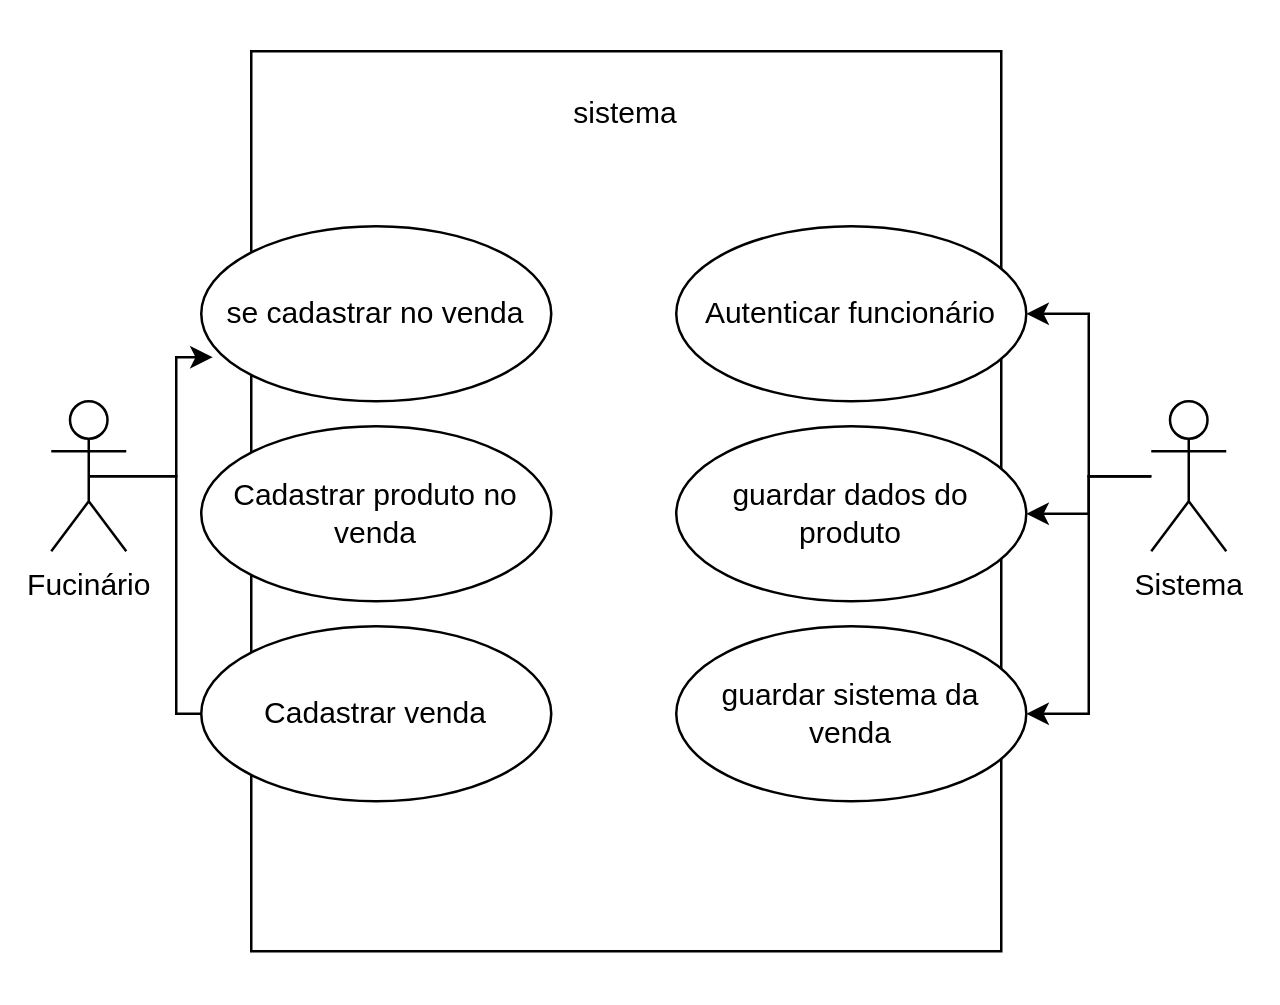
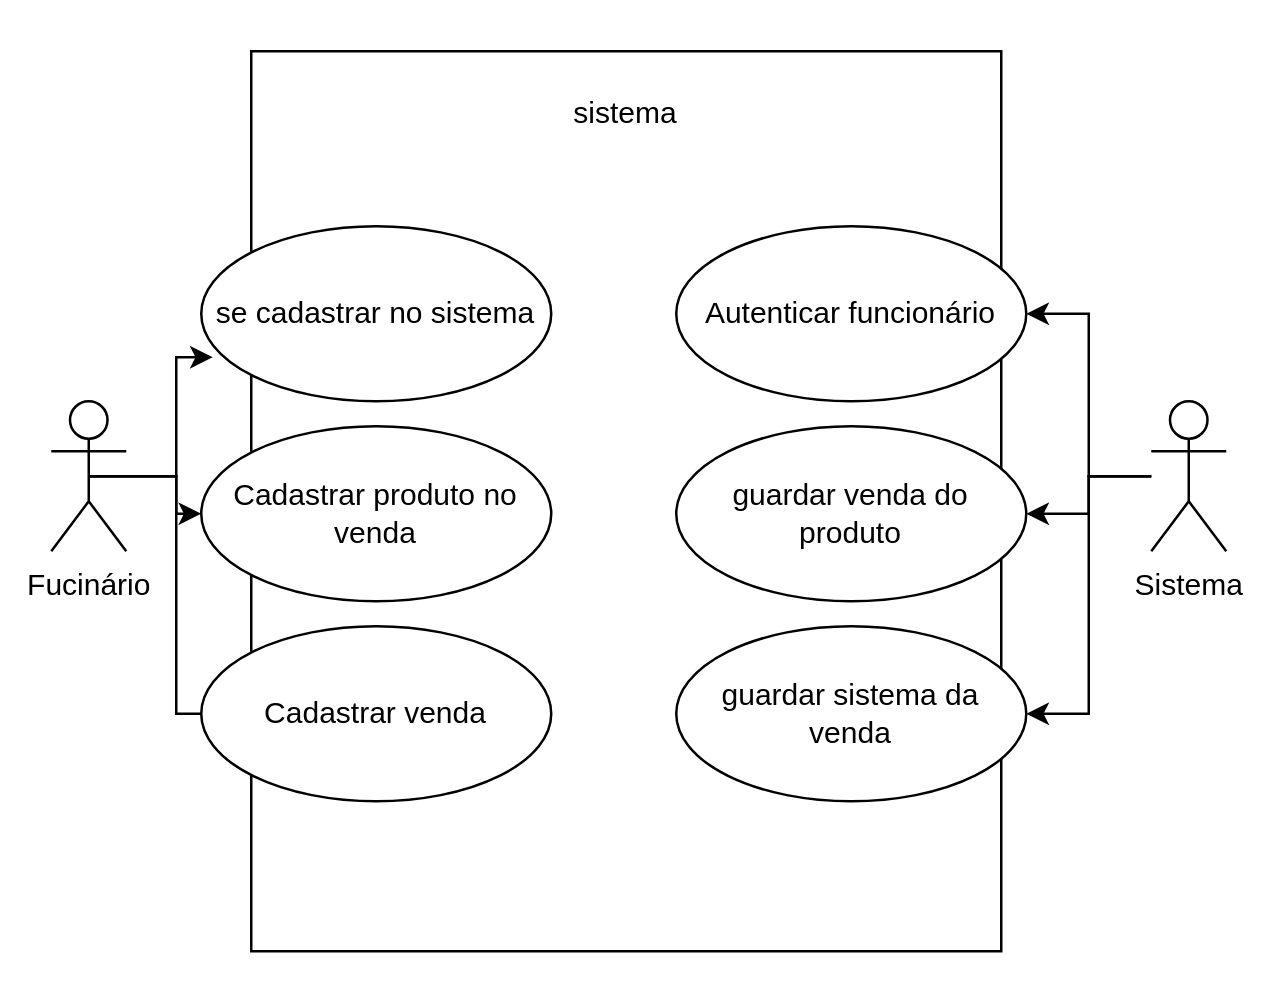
- <mxCell id="10" value="se cadastrar no venda" style="ellipse;whiteSpace=wrap;html=1;" vertex="1" parent="1"><mxGeometry x="80" y="90" width="140" height="70" as="geometry" /></mxCell>
+ <mxCell id="10" value="se cadastrar no sistema" style="ellipse;whiteSpace=wrap;html=1;" vertex="1" parent="1"><mxGeometry x="80" y="90" width="140" height="70" as="geometry" /></mxCell>
+ <mxCell id="3" style="edgeStyle=orthogonalEdgeStyle;rounded=0;orthogonalLoop=1;jettySize=auto;html=1;exitX=0.5;exitY=0.5;exitDx=0;exitDy=0;exitPerimeter=0;entryX=0;entryY=0.5;entryDx=0;entryDy=0;" edge="1" parent="1" source="5" target="11"><mxGeometry relative="1" as="geometry" /></mxCell>
- <mxCell id="15" value="guardar dados do produto" style="ellipse;whiteSpace=wrap;html=1;" vertex="1" parent="1"><mxGeometry x="270" y="170" width="140" height="70" as="geometry" /></mxCell>
+ <mxCell id="15" value="guardar venda do produto" style="ellipse;whiteSpace=wrap;html=1;" vertex="1" parent="1"><mxGeometry x="270" y="170" width="140" height="70" as="geometry" /></mxCell>
